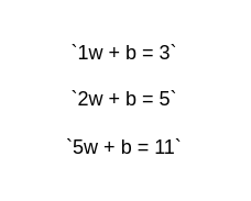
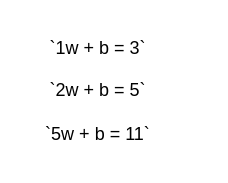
- <mxCell id="2" value="`1w + b = 3`&lt;br&gt;&lt;br&gt;`2w + b = 5`&lt;br&gt;&lt;br&gt;`5w + b = 11`" style="text;html=1;strokeColor=none;fillColor=none;align=center;verticalAlign=middle;whiteSpace=wrap;rounded=0;" parent="1" vertex="1"><mxGeometry x="20" y="20" width="110" height="80" as="geometry" /></mxCell>
+ <mxCell id="2" value="`1w + b = 3`&lt;br&gt;&lt;br&gt;`2w + b = 5`&lt;br&gt;&lt;br&gt;`5w + b = 11`" style="text;html=1;strokeColor=none;fillColor=none;align=center;verticalAlign=middle;whiteSpace=wrap;rounded=0;" parent="1" vertex="1"><mxGeometry x="10" y="20" width="110" height="80" as="geometry" /></mxCell>
